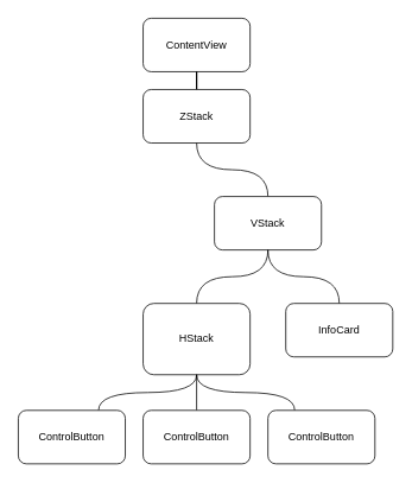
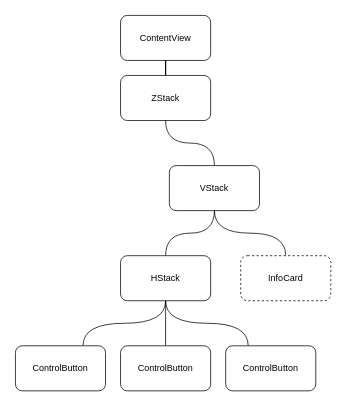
- <mxCell id="6" value="VStack" style="rounded=1;whiteSpace=wrap;html=1;" vertex="1" parent="1"><mxGeometry x="240" y="220" width="120" height="60" as="geometry" /></mxCell>
+ <mxCell id="6" value="VStack" style="rounded=1;whiteSpace=wrap;html=1;" vertex="1" parent="1"><mxGeometry x="225" y="220" width="120" height="60" as="geometry" /></mxCell>
- <mxCell id="8" value="InfoCard" style="rounded=1;whiteSpace=wrap;html=1;" vertex="1" parent="1"><mxGeometry x="320" y="340" width="120" height="60" as="geometry" /></mxCell>
+ <mxCell id="8" value="InfoCard" style="rounded=1;whiteSpace=wrap;html=1;dashed=1;" vertex="1" parent="1"><mxGeometry x="320" y="340" width="120" height="60" as="geometry" /></mxCell>
- <mxCell id="10" value="HStack" style="rounded=1;whiteSpace=wrap;html=1;" vertex="1" parent="1"><mxGeometry x="160" y="340" width="120" height="80" as="geometry" /></mxCell>
+ <mxCell id="10" value="HStack" style="rounded=1;whiteSpace=wrap;html=1;" vertex="1" parent="1"><mxGeometry x="160" y="340" width="120" height="60" as="geometry" /></mxCell>
